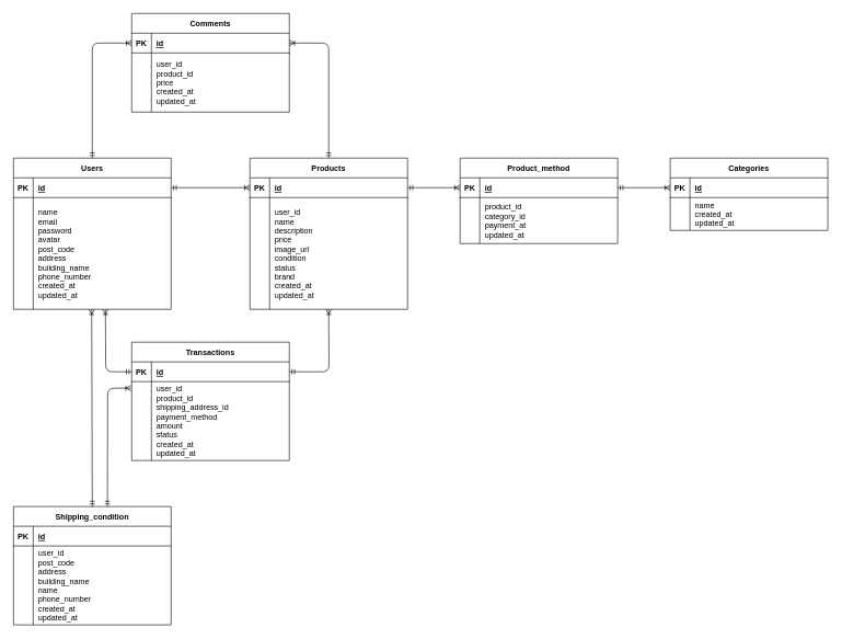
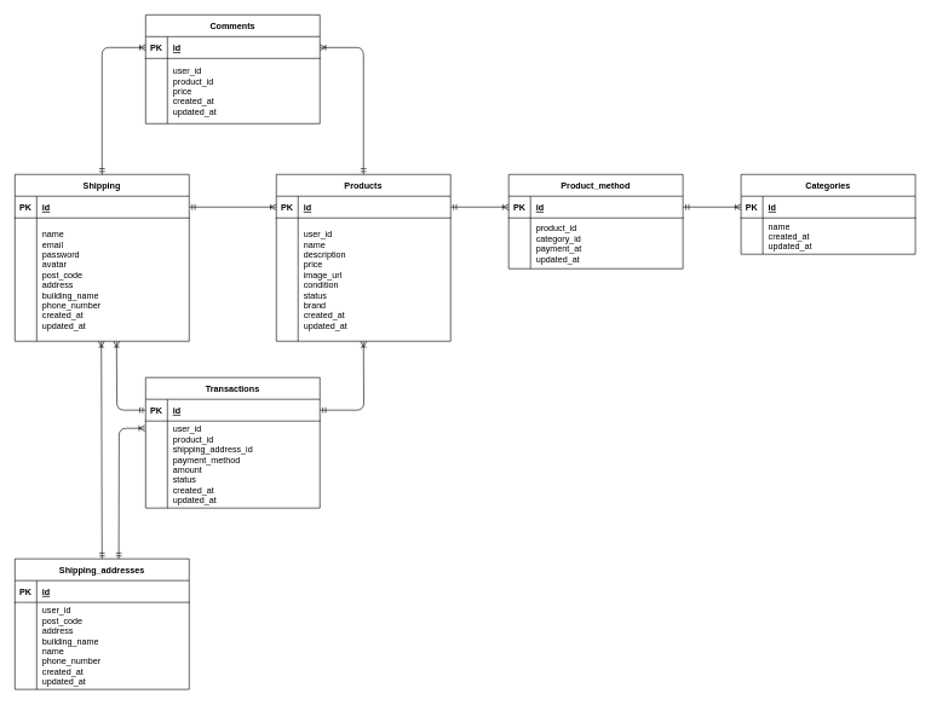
- <mxCell id="24" value="Users" style="shape=table;startSize=30;container=1;collapsible=1;childLayout=tableLayout;fixedRows=1;rowLines=0;fontStyle=1;align=center;resizeLast=1;" vertex="1" parent="1"><mxGeometry x="20" y="240" width="240" height="230" as="geometry" /></mxCell>
+ <mxCell id="24" value="Shipping" style="shape=table;startSize=30;container=1;collapsible=1;childLayout=tableLayout;fixedRows=1;rowLines=0;fontStyle=1;align=center;resizeLast=1;" vertex="1" parent="1"><mxGeometry x="20" y="240" width="240" height="230" as="geometry" /></mxCell>
- <mxCell id="17" value="Shipping_condition" style="shape=table;startSize=30;container=1;collapsible=1;childLayout=tableLayout;fixedRows=1;rowLines=0;fontStyle=1;align=center;resizeLast=1;" vertex="1" parent="1"><mxGeometry x="20" y="770" width="240" height="180" as="geometry" /></mxCell>
+ <mxCell id="17" value="Shipping_addresses" style="shape=table;startSize=30;container=1;collapsible=1;childLayout=tableLayout;fixedRows=1;rowLines=0;fontStyle=1;align=center;resizeLast=1;" vertex="1" parent="1"><mxGeometry x="20" y="770" width="240" height="180" as="geometry" /></mxCell>
